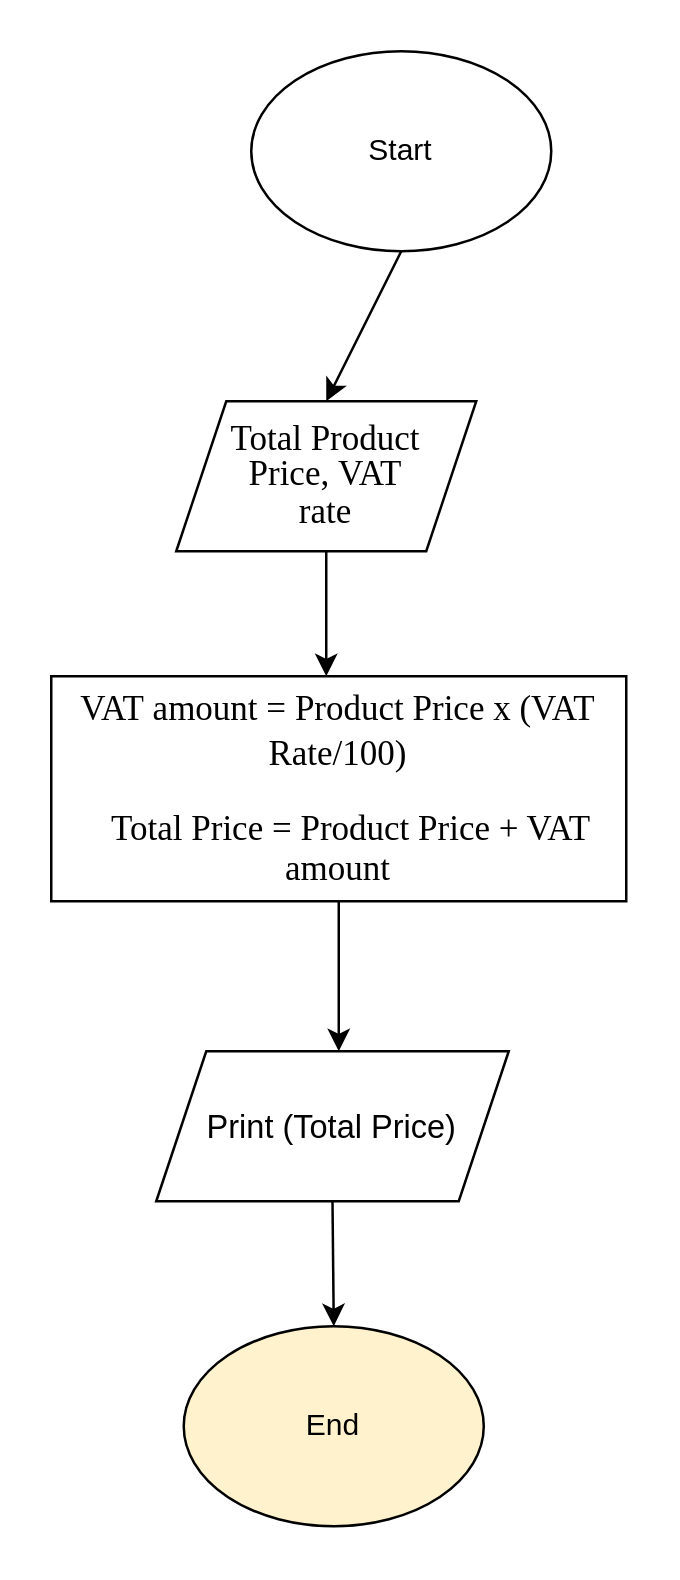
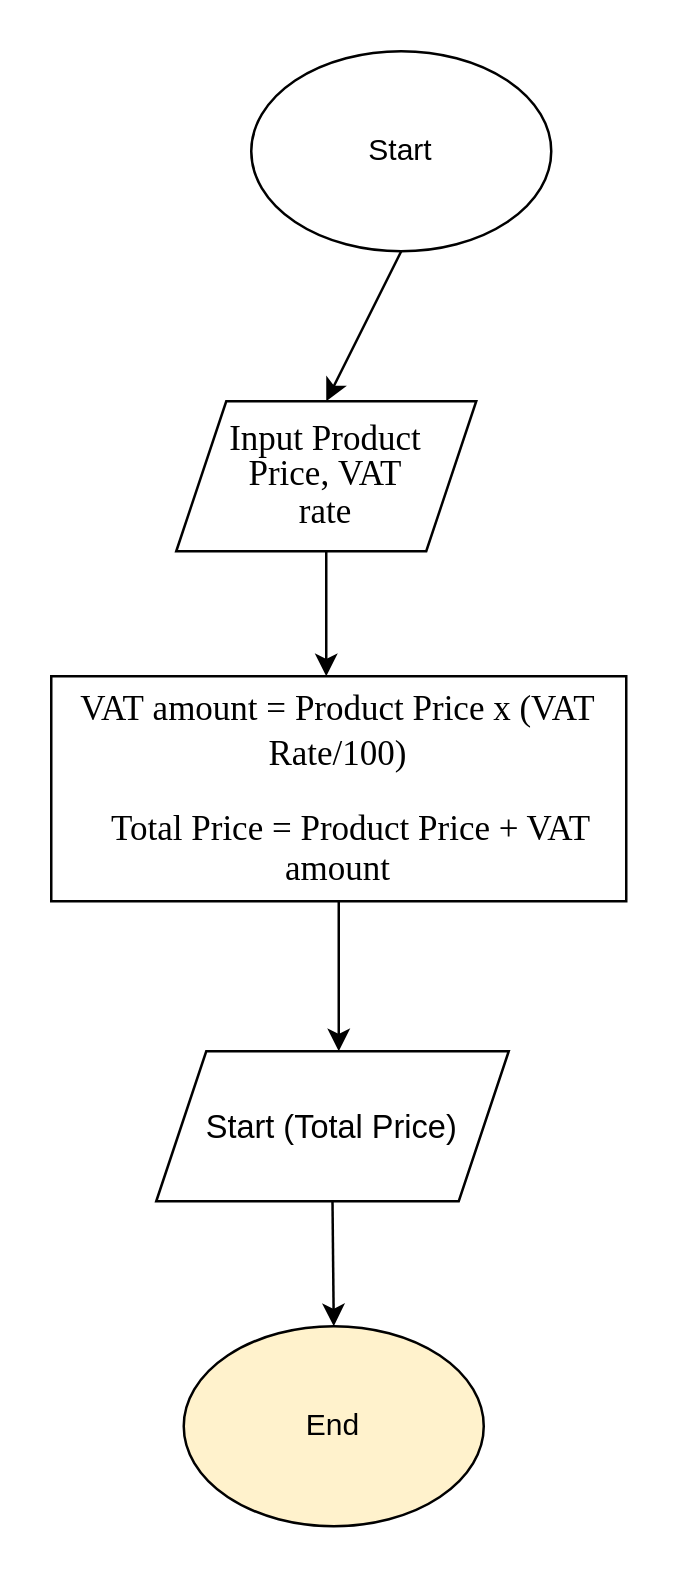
- <mxCell id="4" value="&lt;span style=&quot;line-height: 107%; font-family: &amp;quot;Times New Roman&amp;quot;, serif;&quot;&gt;&lt;font style=&quot;font-size: 14px;&quot;&gt;Total Product&lt;br&gt;Price,&amp;nbsp;&lt;/font&gt;&lt;/span&gt;&lt;span style=&quot;line-height: 107%; font-family: &amp;quot;Times New Roman&amp;quot;, serif;&quot;&gt;&lt;font style=&quot;font-size: 14px;&quot;&gt;VAT&lt;br&gt;rate&lt;/font&gt;&lt;/span&gt;" style="shape=parallelogram;perimeter=parallelogramPerimeter;whiteSpace=wrap;html=1;fixedSize=1;" vertex="1" parent="1"><mxGeometry x="70" y="160" width="120" height="60" as="geometry" /></mxCell>
+ <mxCell id="4" value="&lt;span style=&quot;line-height: 107%; font-family: &amp;quot;Times New Roman&amp;quot;, serif;&quot;&gt;&lt;font style=&quot;font-size: 14px;&quot;&gt;Input Product&lt;br&gt;Price,&amp;nbsp;&lt;/font&gt;&lt;/span&gt;&lt;span style=&quot;line-height: 107%; font-family: &amp;quot;Times New Roman&amp;quot;, serif;&quot;&gt;&lt;font style=&quot;font-size: 14px;&quot;&gt;VAT&lt;br&gt;rate&lt;/font&gt;&lt;/span&gt;" style="shape=parallelogram;perimeter=parallelogramPerimeter;whiteSpace=wrap;html=1;fixedSize=1;" vertex="1" parent="1"><mxGeometry x="70" y="160" width="120" height="60" as="geometry" /></mxCell>
- <mxCell id="8" value="&lt;font style=&quot;font-size: 13px;&quot;&gt;Print (Total Price)&lt;/font&gt;" style="shape=parallelogram;perimeter=parallelogramPerimeter;whiteSpace=wrap;html=1;fixedSize=1;" vertex="1" parent="1"><mxGeometry x="62" y="420" width="141" height="60" as="geometry" /></mxCell>
+ <mxCell id="8" value="&lt;font style=&quot;font-size: 13px;&quot;&gt;Start (Total Price)&lt;/font&gt;" style="shape=parallelogram;perimeter=parallelogramPerimeter;whiteSpace=wrap;html=1;fixedSize=1;" vertex="1" parent="1"><mxGeometry x="62" y="420" width="141" height="60" as="geometry" /></mxCell>
